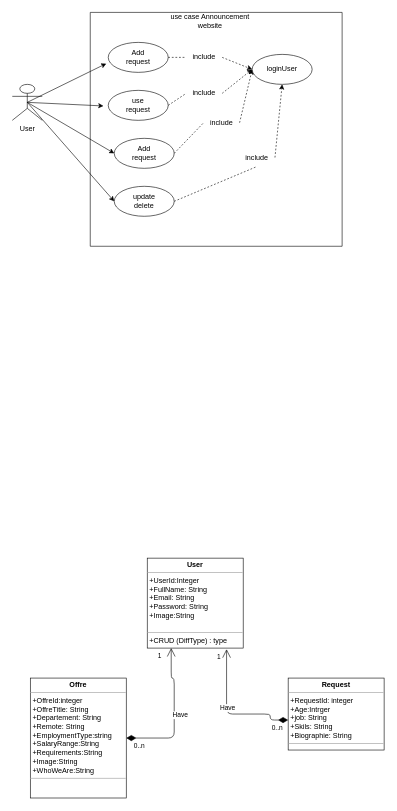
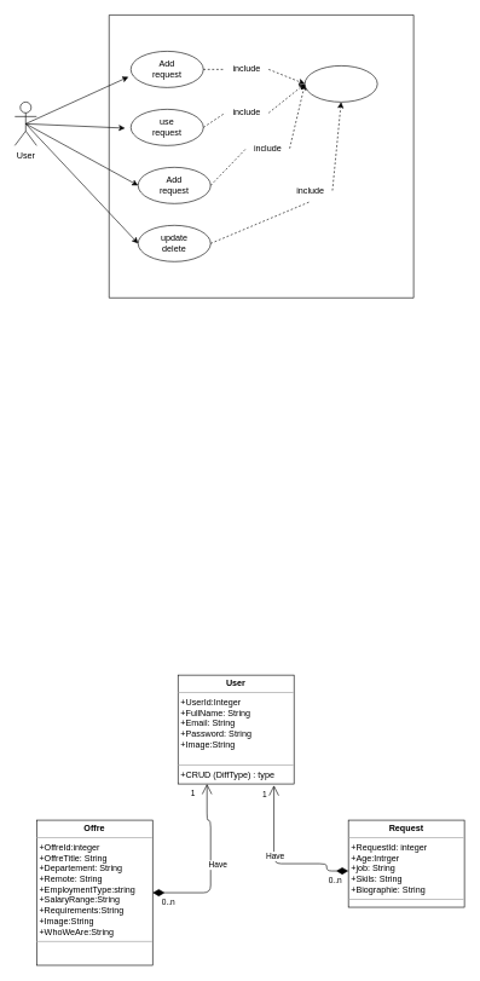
- <mxCell id="3" value="use case Announcement website" style="text;html=1;strokeColor=none;fillColor=none;align=center;verticalAlign=middle;whiteSpace=wrap;rounded=0;" parent="2" vertex="1"><mxGeometry x="130" width="140" height="30" as="geometry" /></mxCell>
- <mxCell id="14" value="loginUser" style="text;html=1;strokeColor=none;fillColor=none;align=center;verticalAlign=middle;whiteSpace=wrap;rounded=0;" parent="2" vertex="1"><mxGeometry x="290" y="80" width="60" height="30" as="geometry" /></mxCell>
- <mxCell id="30" value="User" style="shape=umlActor;verticalLabelPosition=bottom;verticalAlign=top;html=1;outlineConnect=0;" parent="1" vertex="1"><mxGeometry x="20" y="140" width="50" height="60" as="geometry" /></mxCell>
+ <mxCell id="30" value="User" style="shape=umlActor;verticalLabelPosition=bottom;verticalAlign=top;html=1;outlineConnect=0;" parent="1" vertex="1"><mxGeometry x="20" y="140" width="30" height="60" as="geometry" /></mxCell>
